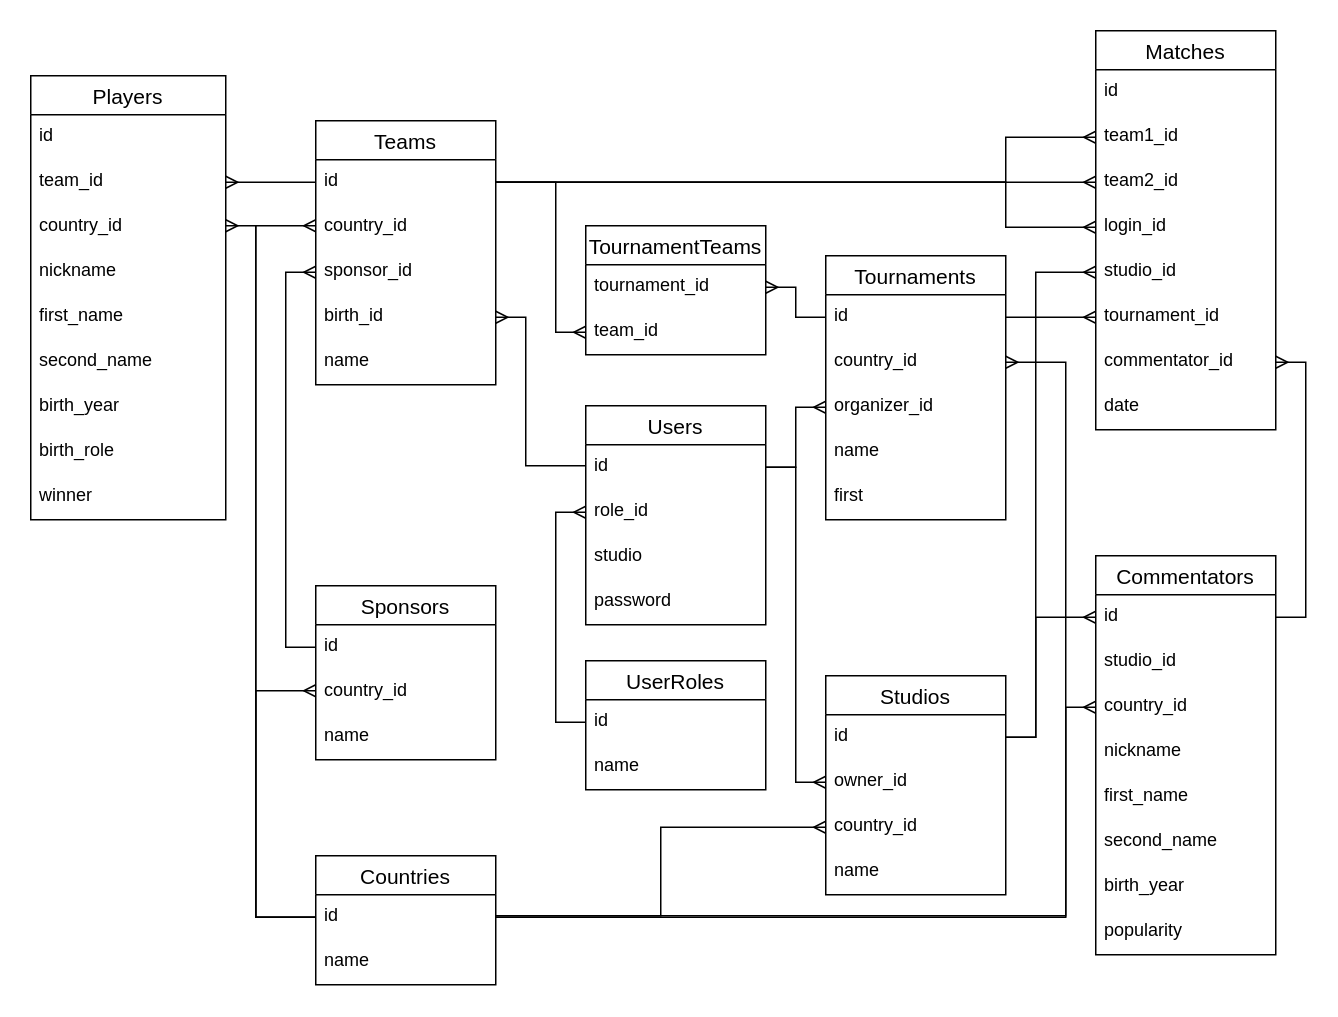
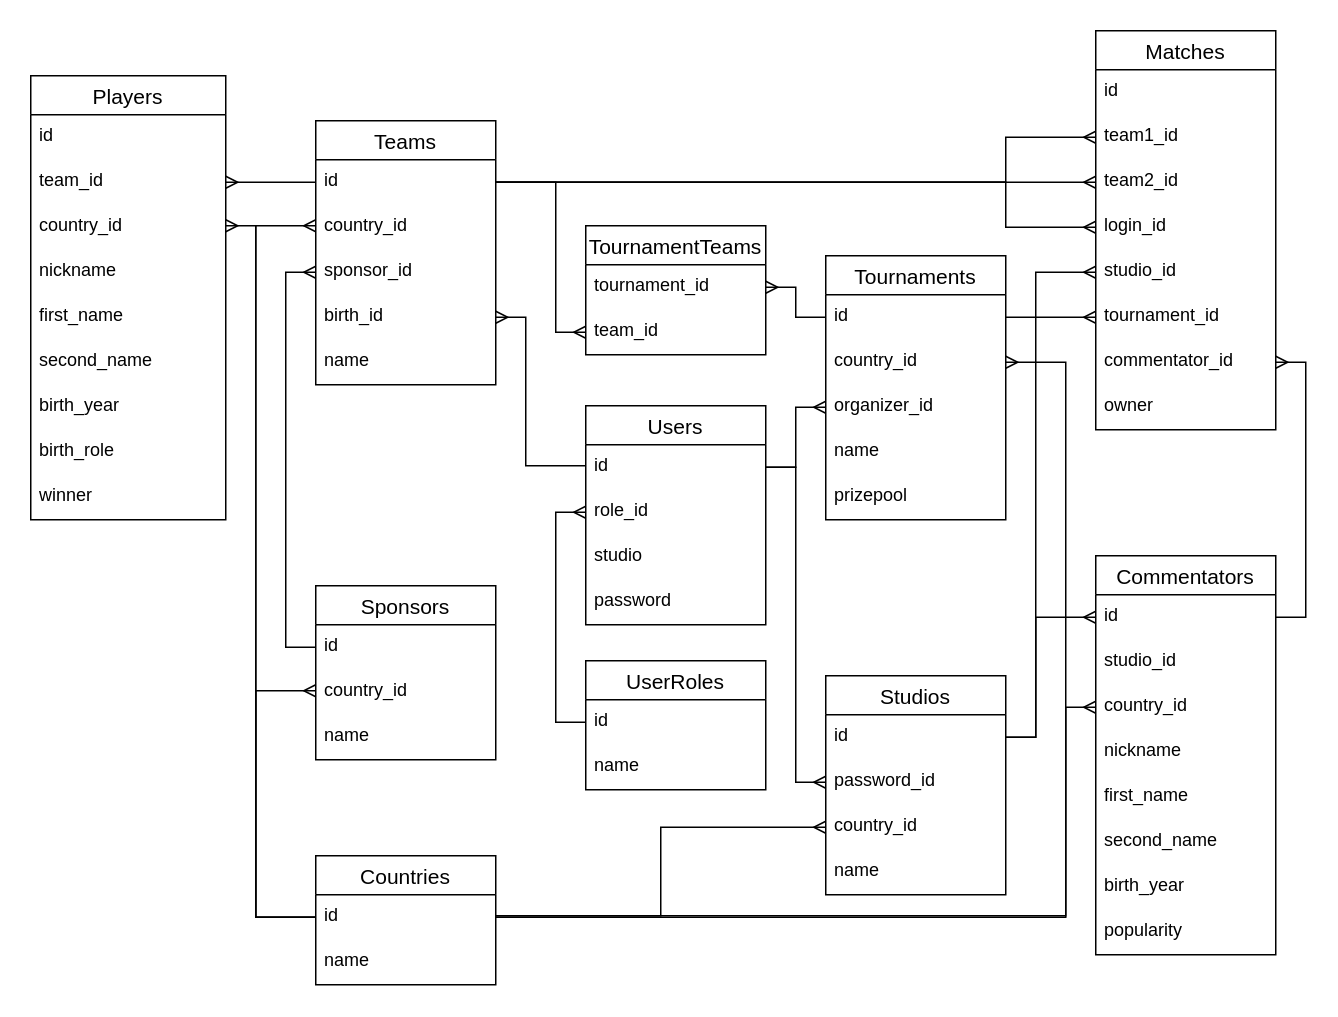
- <mxCell id="53" value="date" style="text;strokeColor=none;fillColor=none;spacingLeft=4;spacingRight=4;overflow=hidden;rotatable=0;points=[[0,0.5],[1,0.5]];portConstraint=eastwest;fontSize=12;" parent="45" vertex="1"><mxGeometry y="236" width="120" height="30" as="geometry" /></mxCell>
+ <mxCell id="53" value="owner" style="text;strokeColor=none;fillColor=none;spacingLeft=4;spacingRight=4;overflow=hidden;rotatable=0;points=[[0,0.5],[1,0.5]];portConstraint=eastwest;fontSize=12;" parent="45" vertex="1"><mxGeometry y="236" width="120" height="30" as="geometry" /></mxCell>
- <mxCell id="59" value="first" style="text;strokeColor=none;fillColor=none;spacingLeft=4;spacingRight=4;overflow=hidden;rotatable=0;points=[[0,0.5],[1,0.5]];portConstraint=eastwest;fontSize=12;" parent="54" vertex="1"><mxGeometry y="146" width="120" height="30" as="geometry" /></mxCell>
+ <mxCell id="59" value="prizepool" style="text;strokeColor=none;fillColor=none;spacingLeft=4;spacingRight=4;overflow=hidden;rotatable=0;points=[[0,0.5],[1,0.5]];portConstraint=eastwest;fontSize=12;" parent="54" vertex="1"><mxGeometry y="146" width="120" height="30" as="geometry" /></mxCell>
- <mxCell id="32" value="owner_id" style="text;strokeColor=none;fillColor=none;spacingLeft=4;spacingRight=4;overflow=hidden;rotatable=0;points=[[0,0.5],[1,0.5]];portConstraint=eastwest;fontSize=12;" parent="30" vertex="1"><mxGeometry y="56" width="120" height="30" as="geometry" /></mxCell>
+ <mxCell id="32" value="password_id" style="text;strokeColor=none;fillColor=none;spacingLeft=4;spacingRight=4;overflow=hidden;rotatable=0;points=[[0,0.5],[1,0.5]];portConstraint=eastwest;fontSize=12;" parent="30" vertex="1"><mxGeometry y="56" width="120" height="30" as="geometry" /></mxCell>
